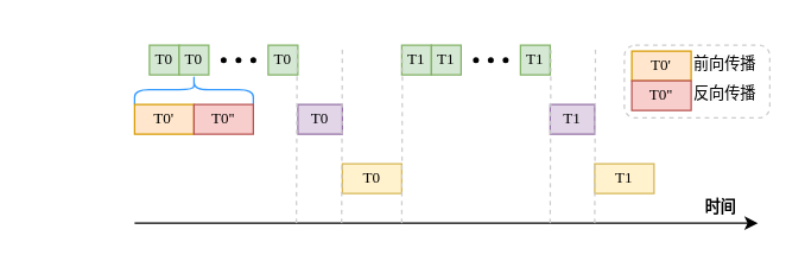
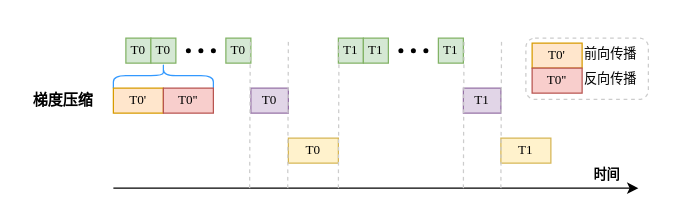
+ <mxCell id="3" value="&lt;font&gt;梯度压缩&lt;/font&gt;" style="rounded=0;whiteSpace=wrap;html=1;fontFamily=宋体;fillColor=none;strokeColor=none;fontStyle=1" parent="1" vertex="1"><mxGeometry y="70" width="60" height="20" as="geometry" x="20" /></mxCell>
